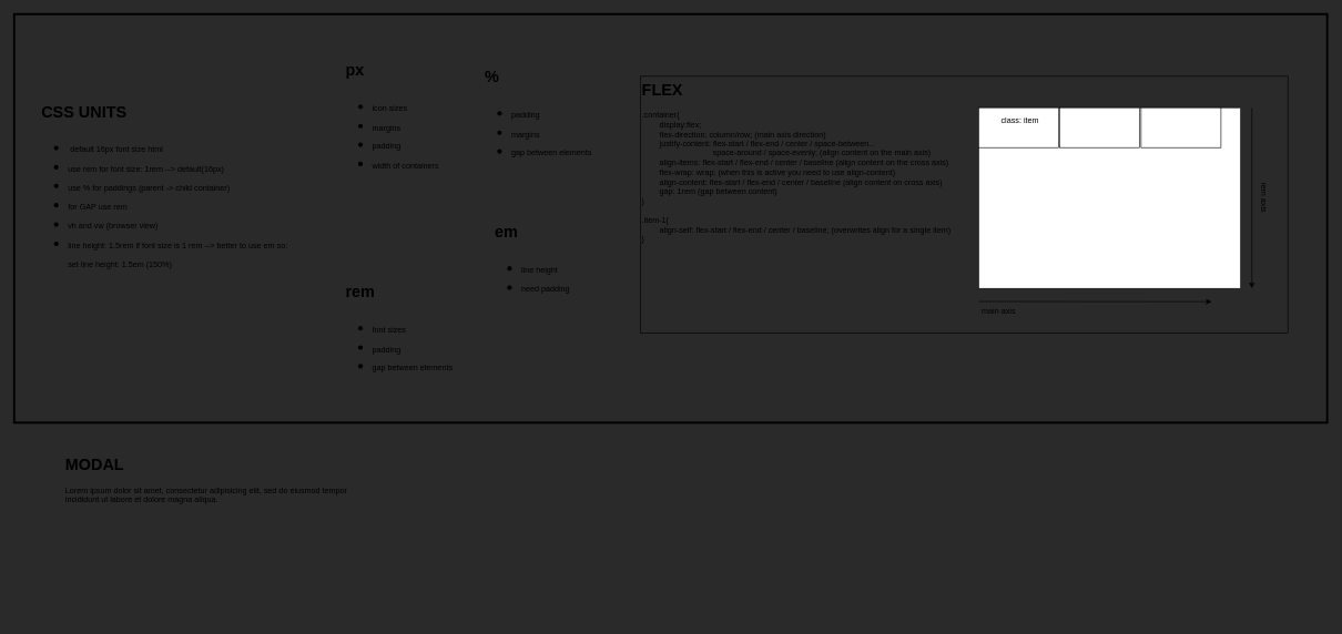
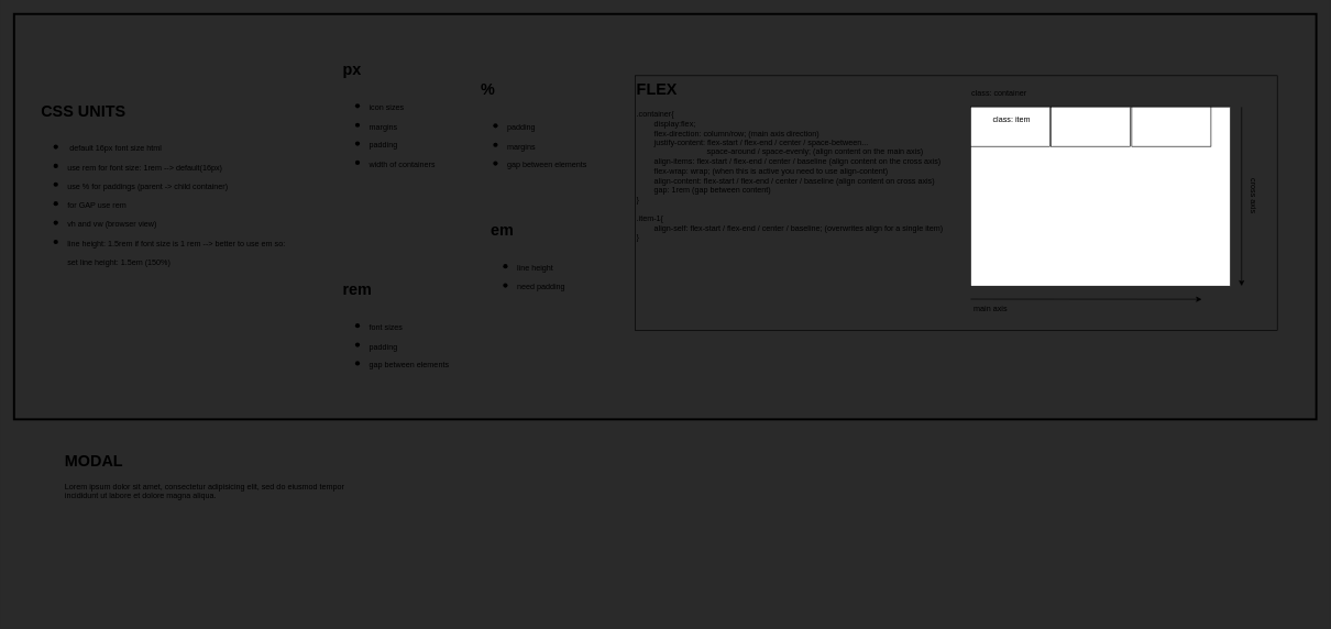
+ <mxCell id="10" value="class: container" style="text;html=1;align=center;verticalAlign=middle;whiteSpace=wrap;rounded=0;" vertex="1" parent="1"><mxGeometry x="1461.76" y="125.97" width="102.36" height="30" as="geometry" /></mxCell>
- <mxCell id="17" value="rem axis" style="text;html=1;align=center;verticalAlign=middle;whiteSpace=wrap;rounded=0;horizontal=1;textDirection=vertical-rl;" vertex="1" parent="1"><mxGeometry x="1887.96" y="161.41" width="19.69" height="271.65" as="geometry" /></mxCell>
+ <mxCell id="17" value="cross axis" style="text;html=1;align=center;verticalAlign=middle;whiteSpace=wrap;rounded=0;horizontal=1;textDirection=vertical-rl;" vertex="1" parent="1"><mxGeometry x="1887.96" y="161.41" width="19.69" height="271.65" as="geometry" /></mxCell>
- <mxCell id="5" value="&lt;h1 style=&quot;margin-top: 0px;&quot;&gt;%&lt;/h1&gt;&lt;h1 style=&quot;margin-top: 0px;&quot;&gt;&lt;ul&gt;&lt;li&gt;&lt;span style=&quot;font-size: 12px; font-weight: 400;&quot;&gt;padding&lt;/span&gt;&lt;/li&gt;&lt;li&gt;&lt;span style=&quot;font-size: 12px; font-weight: 400;&quot;&gt;margins&lt;/span&gt;&lt;/li&gt;&lt;li&gt;&lt;span style=&quot;font-size: 12px; font-weight: 400;&quot;&gt;gap between elements&lt;/span&gt;&lt;/li&gt;&lt;/ul&gt;&lt;/h1&gt;" style="text;html=1;whiteSpace=wrap;overflow=hidden;rounded=0;" vertex="1" parent="1"><mxGeometry x="725.54" y="95.18" width="196.85" height="173.22" as="geometry" /></mxCell>
+ <mxCell id="5" value="&lt;h1 style=&quot;margin-top: 0px;&quot;&gt;%&lt;/h1&gt;&lt;h1 style=&quot;margin-top: 0px;&quot;&gt;&lt;ul&gt;&lt;li&gt;&lt;span style=&quot;font-size: 12px; font-weight: 400;&quot;&gt;padding&lt;/span&gt;&lt;/li&gt;&lt;li&gt;&lt;span style=&quot;font-size: 12px; font-weight: 400;&quot;&gt;margins&lt;/span&gt;&lt;/li&gt;&lt;li&gt;&lt;span style=&quot;font-size: 12px; font-weight: 400;&quot;&gt;gap between elements&lt;/span&gt;&lt;/li&gt;&lt;/ul&gt;&lt;/h1&gt;" style="text;html=1;whiteSpace=wrap;overflow=hidden;rounded=0;" vertex="1" parent="1"><mxGeometry x="725.54" y="115.18" width="196.85" height="173.22" as="geometry" /></mxCell>
